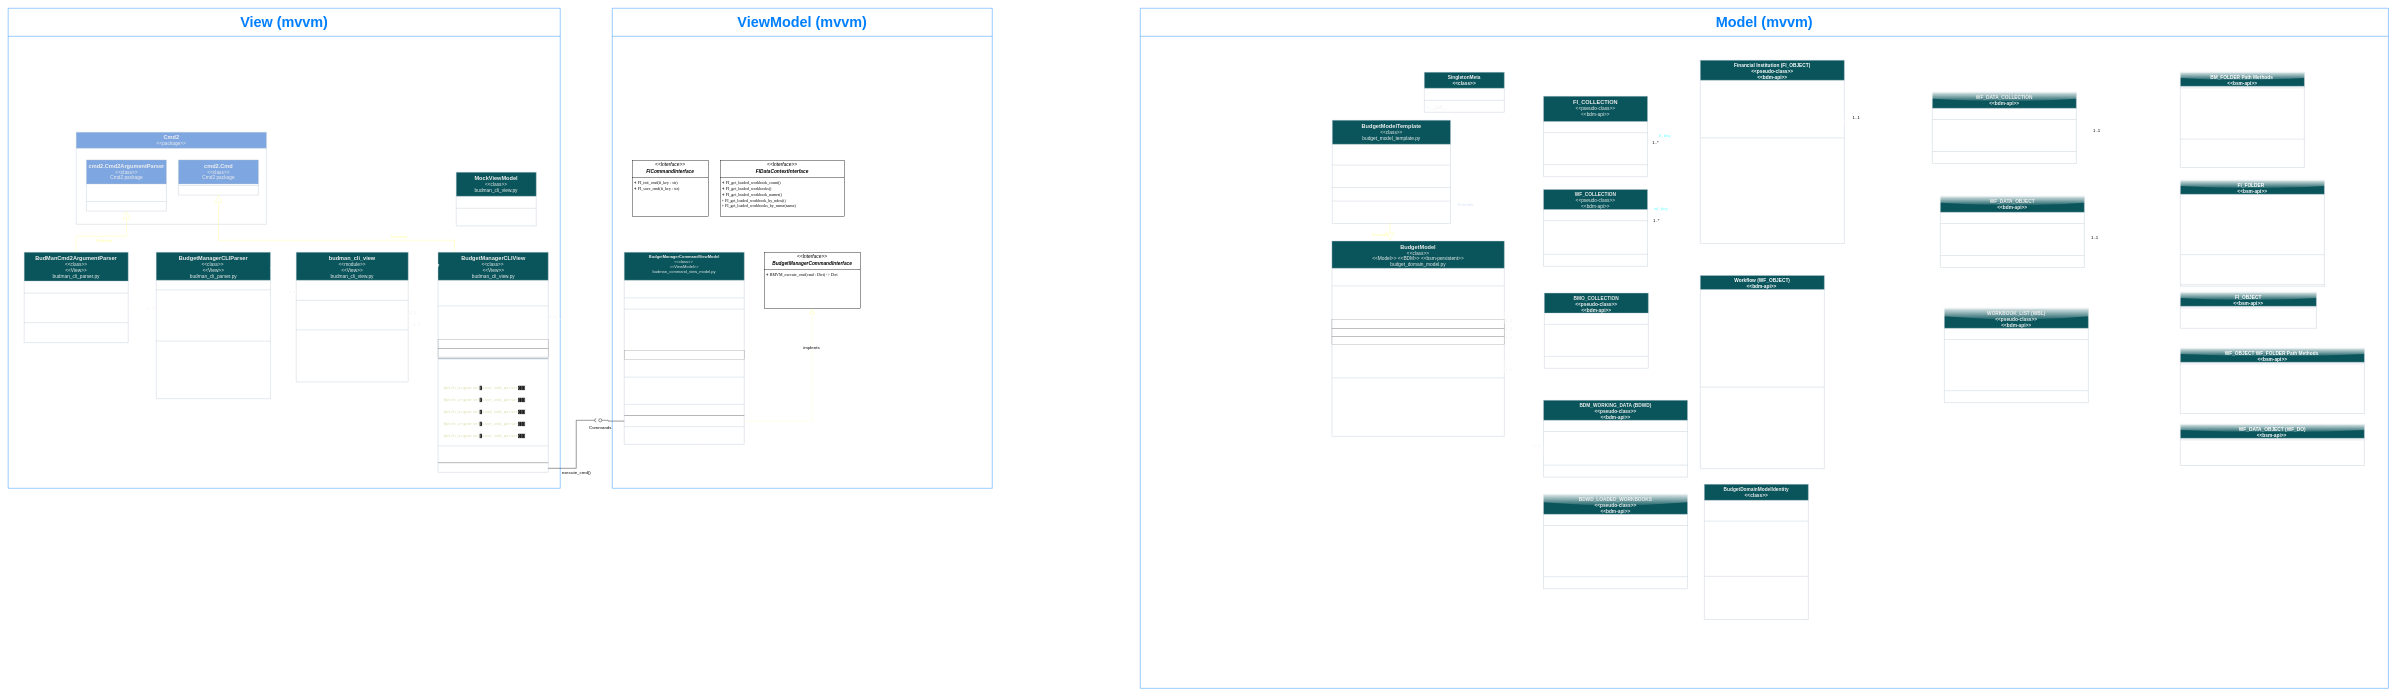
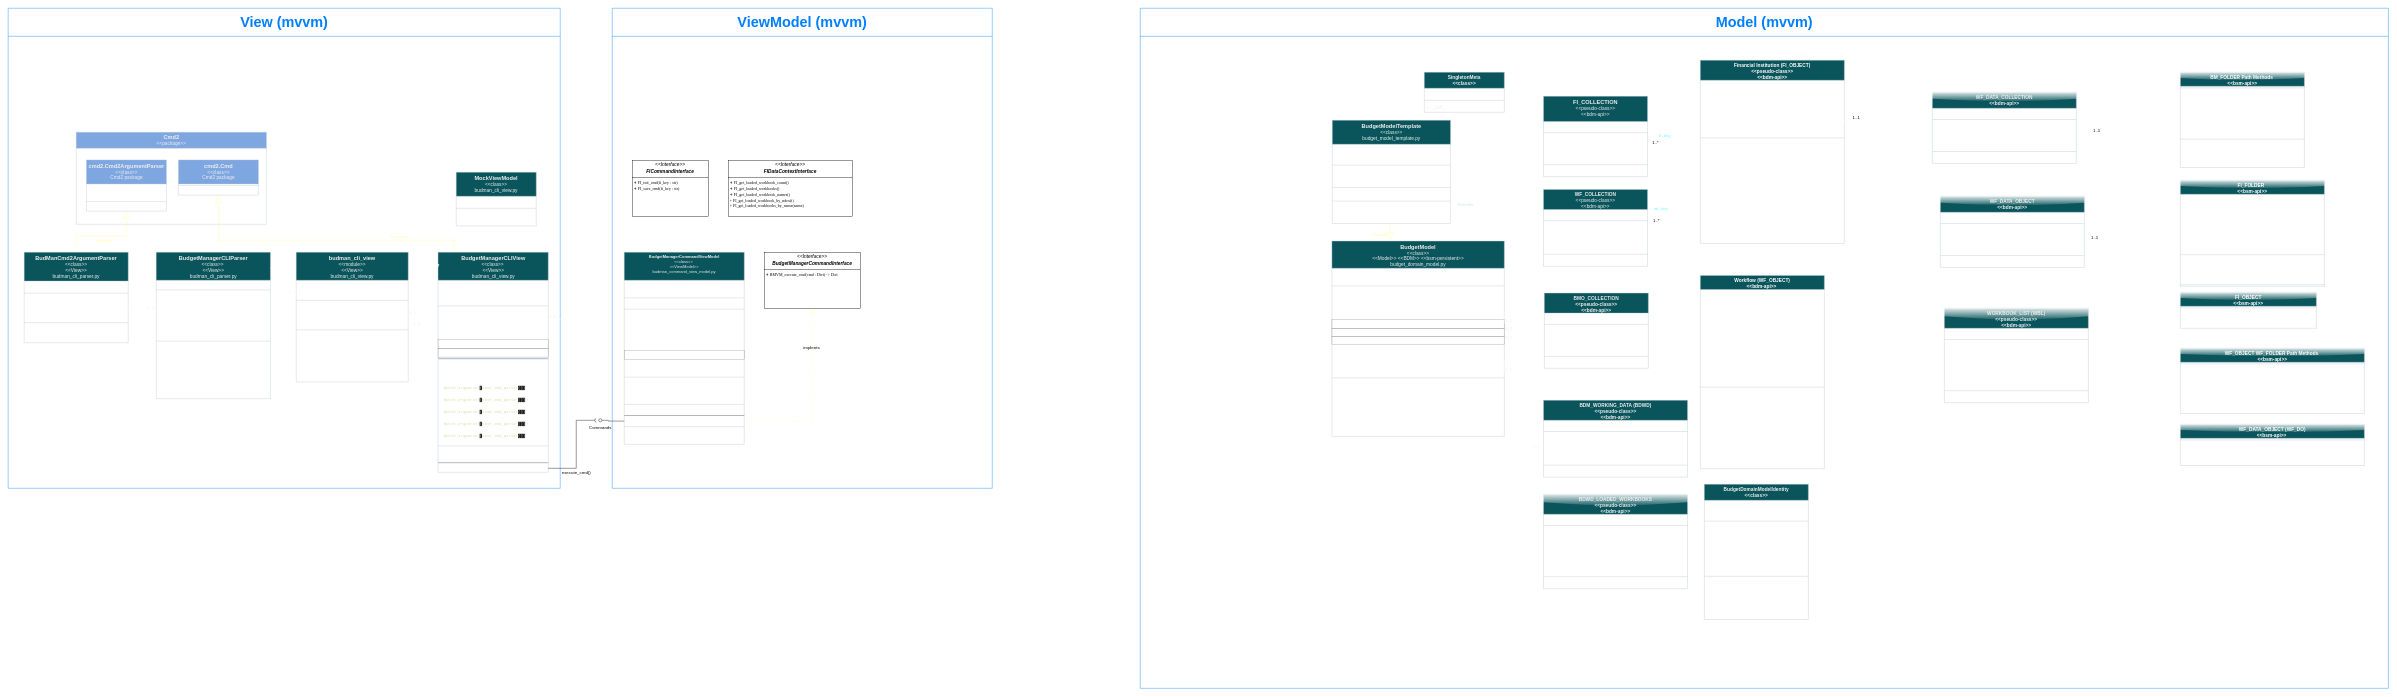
- <mxCell id="125" value="&lt;p style=&quot;margin:0px;margin-top:4px;text-align:center;&quot;&gt;&lt;i&gt;&amp;lt;&amp;lt;Interface&amp;gt;&amp;gt;&lt;/i&gt;&lt;/p&gt;&lt;p style=&quot;margin:0px;margin-top:4px;text-align:center;&quot;&gt;&lt;i&gt;&lt;b&gt;FIDataContextInterface&lt;/b&gt;&lt;/i&gt;&lt;/p&gt;&lt;hr size=&quot;1&quot; style=&quot;border-style:solid;&quot;&gt;&lt;p style=&quot;margin:0px;margin-left:4px;&quot;&gt;+&amp;nbsp;&lt;span style=&quot;font-family: &amp;quot;Lucida Console&amp;quot;; font-size: 10px;&quot;&gt;FI_get_loaded_workbook_count()&lt;/span&gt;&lt;br&gt;+&amp;nbsp;&lt;span style=&quot;font-family: &amp;quot;Lucida Console&amp;quot;; font-size: 10px;&quot;&gt;FI_get_loaded_workbooks()&lt;/span&gt;&lt;br&gt;+&amp;nbsp;&lt;span style=&quot;font-family: &amp;quot;Lucida Console&amp;quot;; font-size: 10px;&quot;&gt;FI_get_loaded_workbook_names()&lt;/span&gt;&lt;br&gt;&lt;/p&gt;&lt;p style=&quot;margin:0px;margin-left:4px;&quot;&gt;&lt;span style=&quot;font-family: &amp;quot;Lucida Console&amp;quot;; font-size: 10px;&quot;&gt;+ FI_get_loaded_workbook_by_ndex(i)&lt;/span&gt;&lt;/p&gt;&lt;p style=&quot;margin:0px;margin-left:4px;&quot;&gt;&lt;span style=&quot;font-family: &amp;quot;Lucida Console&amp;quot;; font-size: 10px;&quot;&gt;+ FI_get_loaded_workbooks_by_name(name)&lt;/span&gt;&lt;/p&gt;" style="verticalAlign=top;align=left;overflow=fill;html=1;whiteSpace=wrap;" vertex="1" parent="98"><mxGeometry x="270" y="380" width="310" height="140" as="geometry" /></mxCell>
+ <mxCell id="125" value="&lt;p style=&quot;margin:0px;margin-top:4px;text-align:center;&quot;&gt;&lt;i&gt;&amp;lt;&amp;lt;Interface&amp;gt;&amp;gt;&lt;/i&gt;&lt;/p&gt;&lt;p style=&quot;margin:0px;margin-top:4px;text-align:center;&quot;&gt;&lt;i&gt;&lt;b&gt;FIDataContextInterface&lt;/b&gt;&lt;/i&gt;&lt;/p&gt;&lt;hr size=&quot;1&quot; style=&quot;border-style:solid;&quot;&gt;&lt;p style=&quot;margin:0px;margin-left:4px;&quot;&gt;+&amp;nbsp;&lt;span style=&quot;font-family: &amp;quot;Lucida Console&amp;quot;; font-size: 10px;&quot;&gt;FI_get_loaded_workbook_count()&lt;/span&gt;&lt;br&gt;+&amp;nbsp;&lt;span style=&quot;font-family: &amp;quot;Lucida Console&amp;quot;; font-size: 10px;&quot;&gt;FI_get_loaded_workbooks()&lt;/span&gt;&lt;br&gt;+&amp;nbsp;&lt;span style=&quot;font-family: &amp;quot;Lucida Console&amp;quot;; font-size: 10px;&quot;&gt;FI_get_loaded_workbook_names()&lt;/span&gt;&lt;br&gt;&lt;/p&gt;&lt;p style=&quot;margin:0px;margin-left:4px;&quot;&gt;&lt;span style=&quot;font-family: &amp;quot;Lucida Console&amp;quot;; font-size: 10px;&quot;&gt;+ FI_get_loaded_workbook_by_ndex(i)&lt;/span&gt;&lt;/p&gt;&lt;p style=&quot;margin:0px;margin-left:4px;&quot;&gt;&lt;span style=&quot;font-family: &amp;quot;Lucida Console&amp;quot;; font-size: 10px;&quot;&gt;+ FI_get_loaded_workbooks_by_name(name)&lt;/span&gt;&lt;/p&gt;" style="verticalAlign=top;align=left;overflow=fill;html=1;whiteSpace=wrap;" vertex="1" parent="98"><mxGeometry x="290" y="380" width="310" height="140" as="geometry" /></mxCell>
